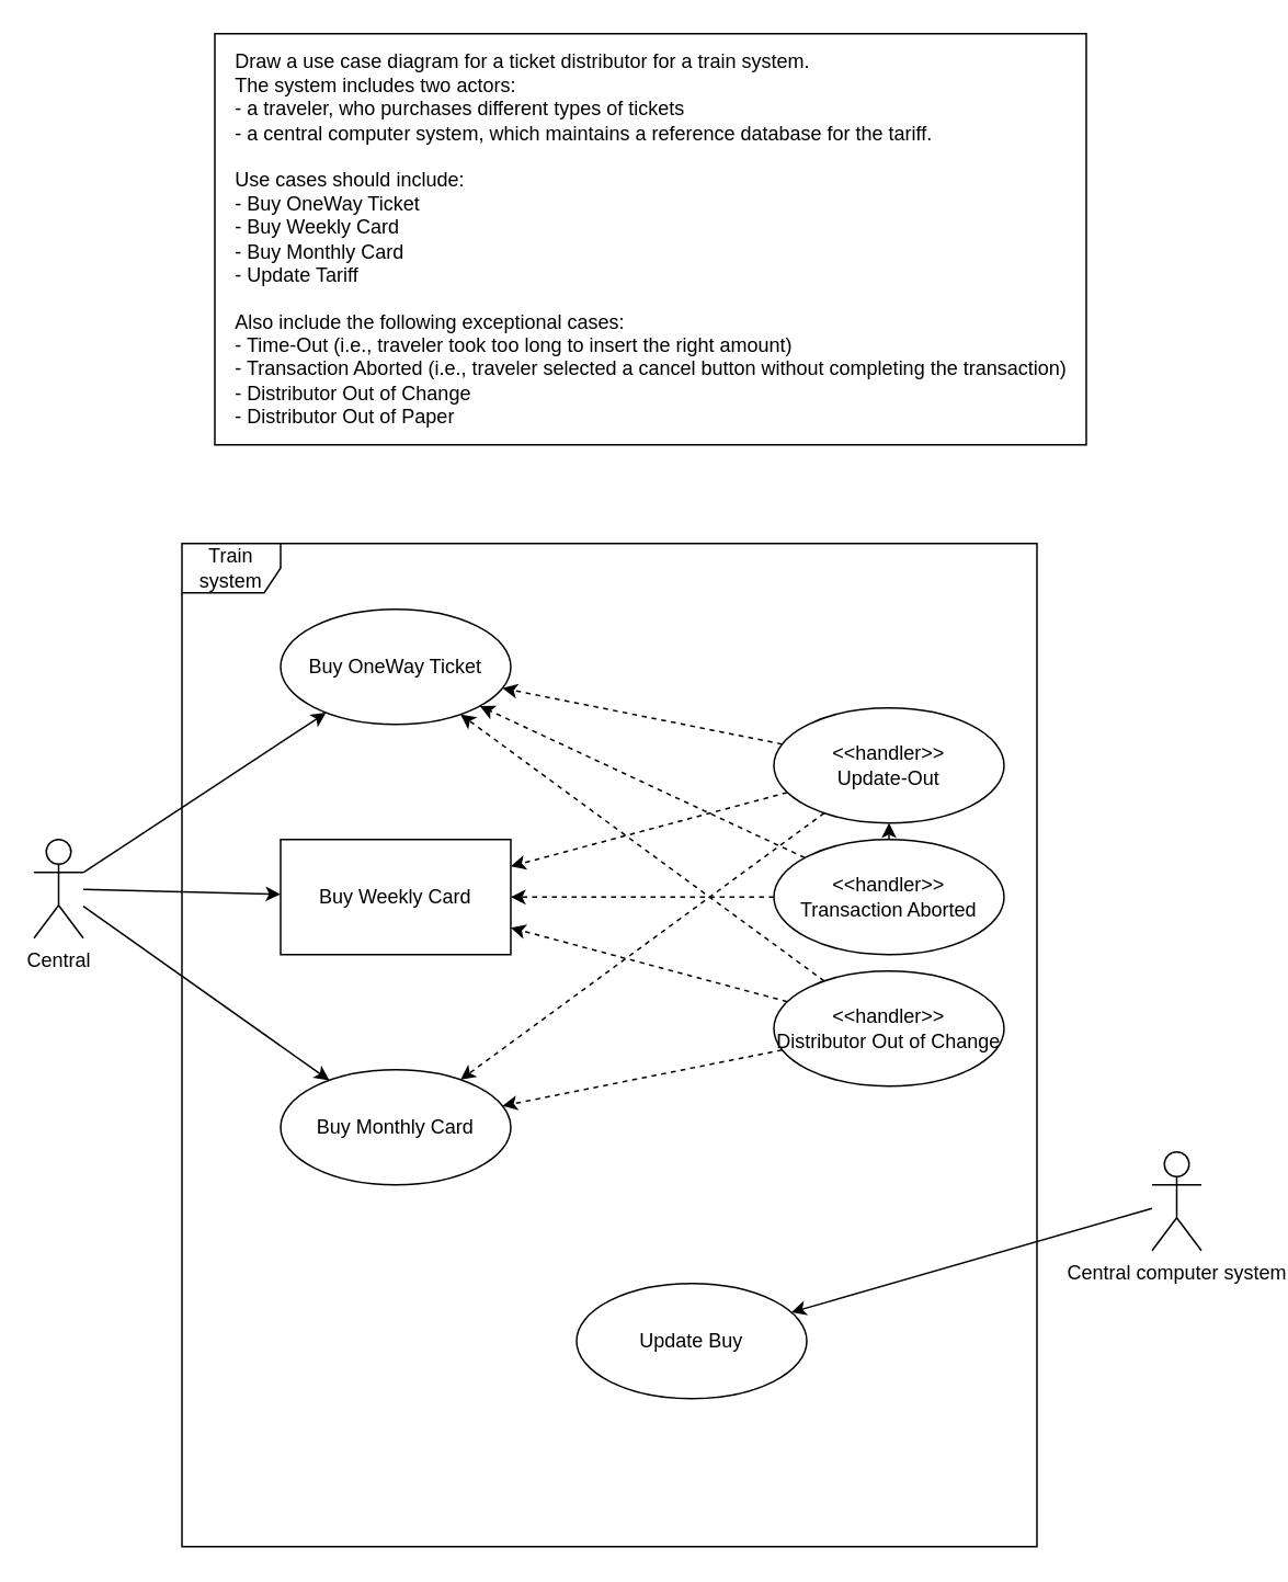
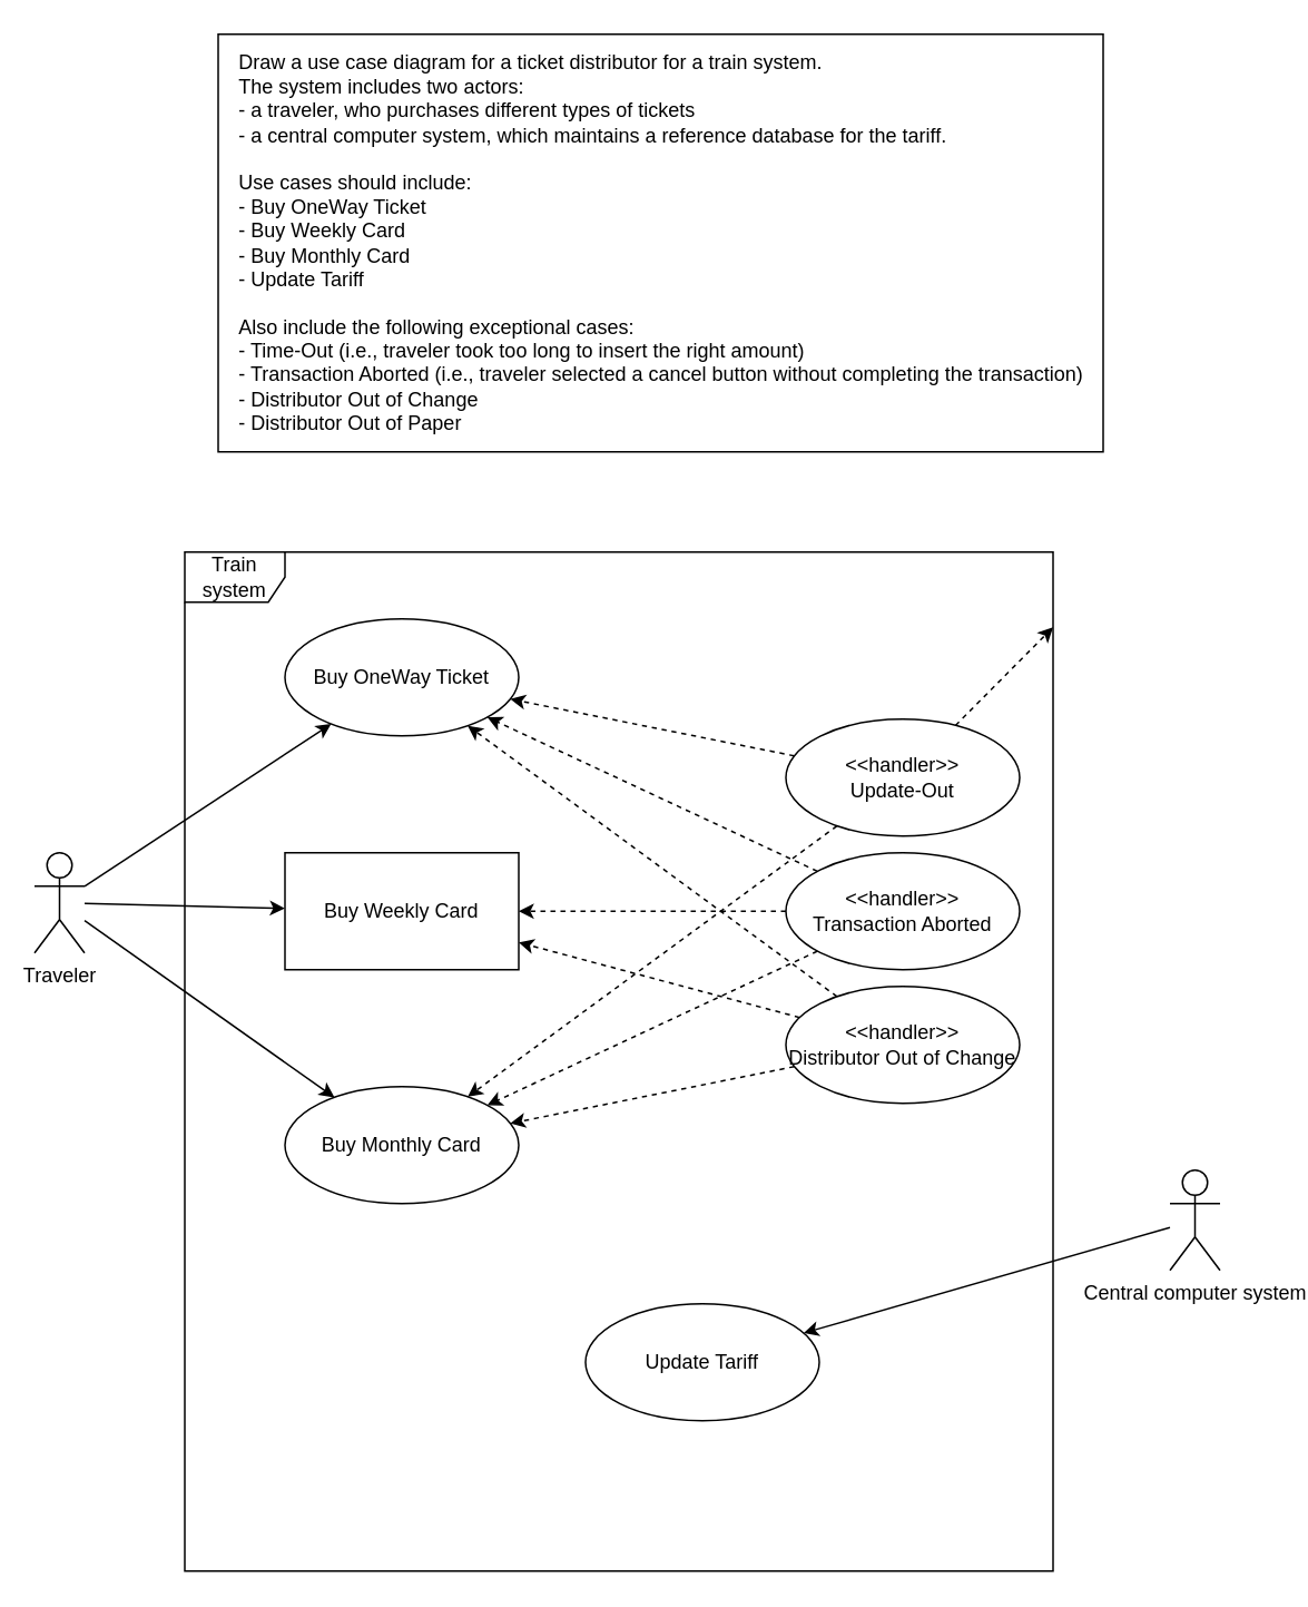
- <mxCell id="15" style="edgeStyle=none;html=1;dashed=1;" edge="1" parent="1" source="17" target="10"><mxGeometry relative="1" as="geometry" /></mxCell>
+ <mxCell id="15" style="edgeStyle=none;html=1;dashed=1;" edge="1" parent="1" source="17" target="8"><mxGeometry relative="1" as="geometry" /></mxCell>
- <mxCell id="20" style="edgeStyle=none;html=1;dashed=1;" edge="1" parent="1" source="21" target="17"><mxGeometry relative="1" as="geometry" /></mxCell>
+ <mxCell id="20" style="edgeStyle=none;html=1;dashed=1;" edge="1" parent="1" source="21" target="11"><mxGeometry relative="1" as="geometry" /></mxCell>
- <mxCell id="5" value="Central" style="shape=umlActor;verticalLabelPosition=bottom;verticalAlign=top;html=1;container=0;" parent="1" vertex="1"><mxGeometry x="20" y="510" width="30" height="60" as="geometry" /></mxCell>
+ <mxCell id="5" value="Traveler" style="shape=umlActor;verticalLabelPosition=bottom;verticalAlign=top;html=1;container=0;" parent="1" vertex="1"><mxGeometry x="20" y="510" width="30" height="60" as="geometry" /></mxCell>
- <mxCell id="12" value="&lt;span&gt;&lt;/span&gt;&lt;span&gt;&lt;/span&gt;&lt;span&gt;Update Buy&lt;/span&gt;" style="ellipse;whiteSpace=wrap;html=1;" parent="1" vertex="1"><mxGeometry x="350" y="780" width="140" height="70" as="geometry" /></mxCell>
+ <mxCell id="12" value="&lt;span&gt;&lt;/span&gt;&lt;span&gt;&lt;/span&gt;&lt;span&gt;Update Tariff&lt;/span&gt;" style="ellipse;whiteSpace=wrap;html=1;" parent="1" vertex="1"><mxGeometry x="350" y="780" width="140" height="70" as="geometry" /></mxCell>
